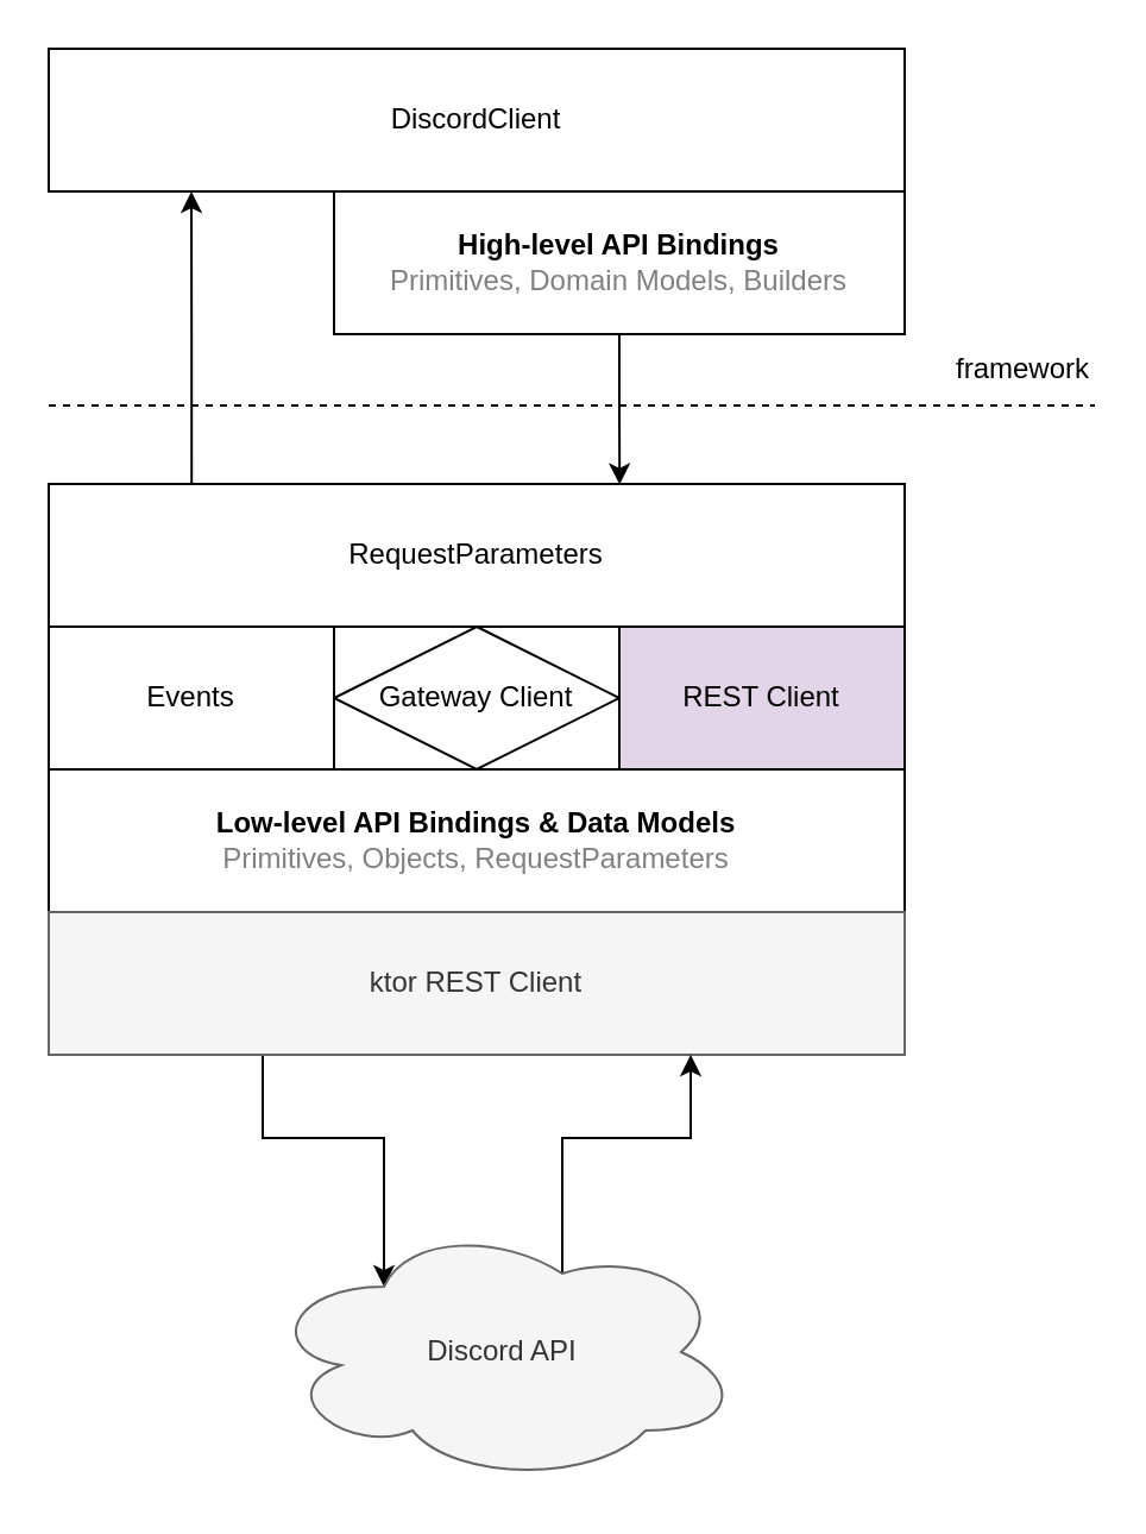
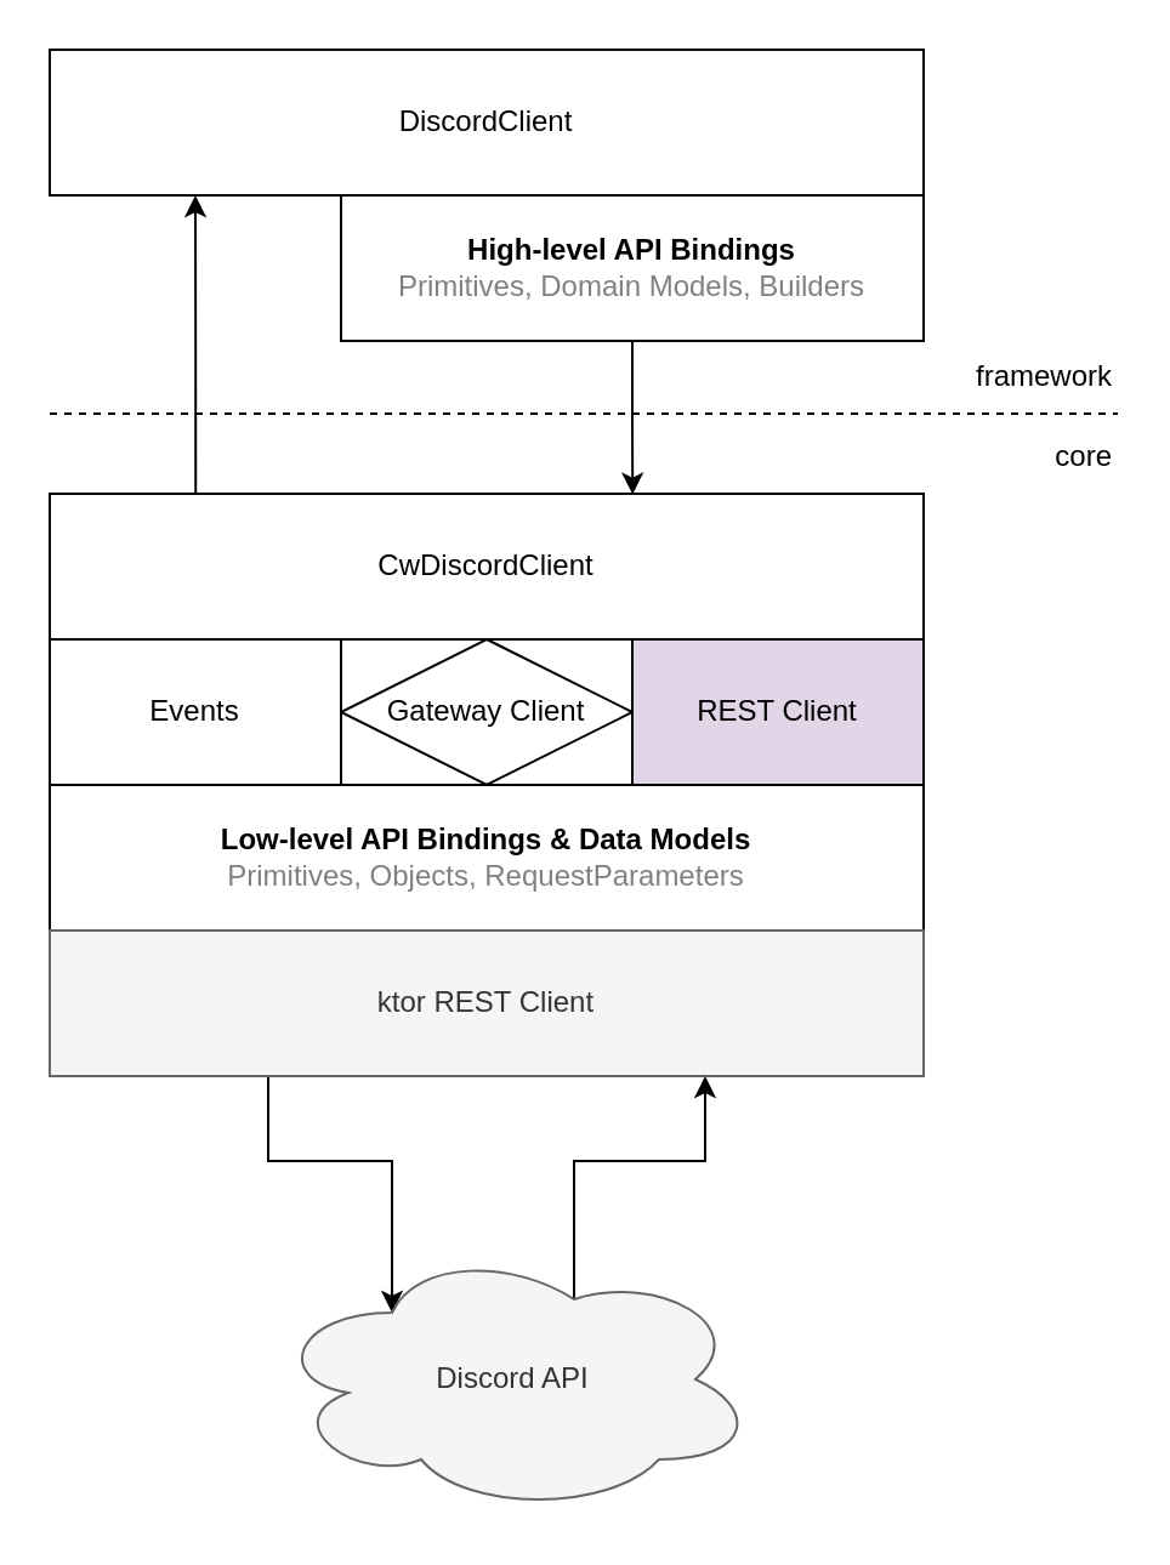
+ <mxCell id="17" value="core" style="text;html=1;align=right;verticalAlign=middle;whiteSpace=wrap;rounded=0;" vertex="1" parent="1"><mxGeometry x="350" y="173" width="110" height="30" as="geometry" /></mxCell>
- <mxCell id="15" value="RequestParameters" style="rounded=0;whiteSpace=wrap;html=1;" vertex="1" parent="1"><mxGeometry y="203" width="360" height="60" as="geometry" x="20" /></mxCell>
+ <mxCell id="15" value="CwDiscordClient" style="rounded=0;whiteSpace=wrap;html=1;" vertex="1" parent="1"><mxGeometry y="203" width="360" height="60" as="geometry" x="20" /></mxCell>
